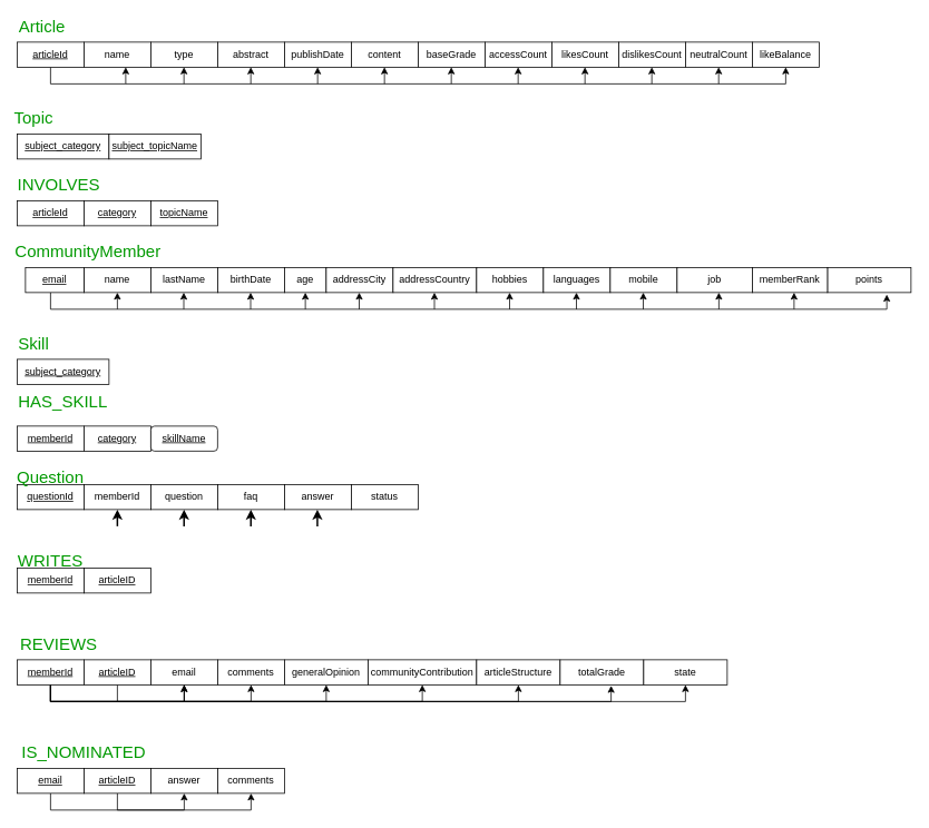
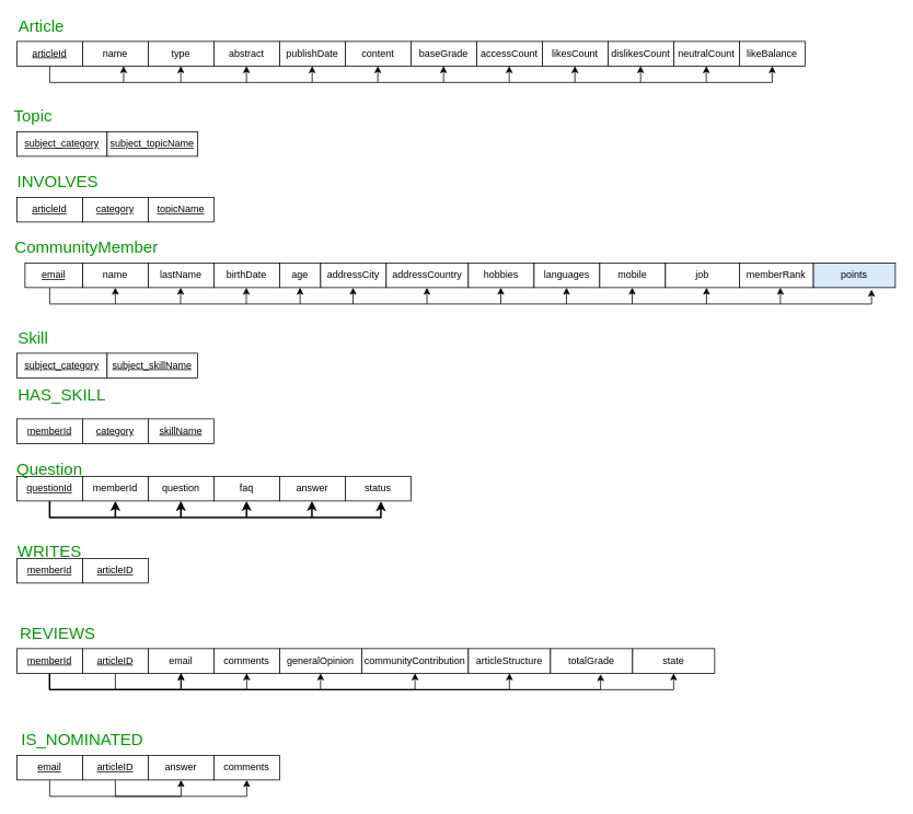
- <mxCell id="31" value="points" style="rounded=0;whiteSpace=wrap;html=1;" parent="1" vertex="1"><mxGeometry x="990" y="320" width="100" height="30" as="geometry" /></mxCell>
+ <mxCell id="31" value="points" style="rounded=0;whiteSpace=wrap;html=1;fillColor=#dae8fc;" parent="1" vertex="1"><mxGeometry x="990" y="320" width="100" height="30" as="geometry" /></mxCell>
+ <mxCell id="48" value="&lt;u&gt;subject_skillName&lt;/u&gt;" style="rounded=0;whiteSpace=wrap;html=1;" parent="1" vertex="1"><mxGeometry x="130" y="430" width="110" height="30" as="geometry" /></mxCell>
- <mxCell id="51" value="skillName" style="whiteSpace=wrap;html=1;fontStyle=4;rounded=1;" parent="1" vertex="1"><mxGeometry x="180" y="510" width="80" height="30" as="geometry" /></mxCell>
+ <mxCell id="51" value="skillName" style="rounded=0;whiteSpace=wrap;html=1;fontStyle=4" parent="1" vertex="1"><mxGeometry x="180" y="510" width="80" height="30" as="geometry" /></mxCell>
+ <mxCell id="52" style="edgeStyle=orthogonalEdgeStyle;rounded=0;orthogonalLoop=1;jettySize=auto;html=1;exitX=0.5;exitY=1;exitDx=0;exitDy=0;strokeColor=#000000;strokeWidth=2;entryX=0.543;entryY=1.013;entryDx=0;entryDy=0;entryPerimeter=0;" parent="1" source="53" target="58" edge="1"><mxGeometry relative="1" as="geometry"><mxPoint x="230" y="670" as="targetPoint" /></mxGeometry></mxCell>
